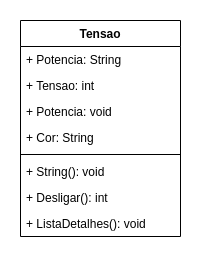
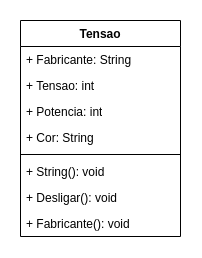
- <mxCell id="3" value="+ Potencia: String" style="text;strokeColor=none;fillColor=none;align=left;verticalAlign=top;spacingLeft=4;spacingRight=4;overflow=hidden;rotatable=0;points=[[0,0.5],[1,0.5]];portConstraint=eastwest;whiteSpace=wrap;html=1;" vertex="1" parent="2"><mxGeometry y="26" width="160" height="26" as="geometry" /></mxCell>
+ <mxCell id="3" value="+ Fabricante: String" style="text;strokeColor=none;fillColor=none;align=left;verticalAlign=top;spacingLeft=4;spacingRight=4;overflow=hidden;rotatable=0;points=[[0,0.5],[1,0.5]];portConstraint=eastwest;whiteSpace=wrap;html=1;" vertex="1" parent="2"><mxGeometry y="26" width="160" height="26" as="geometry" /></mxCell>
- <mxCell id="5" value="+ Potencia: void" style="text;strokeColor=none;fillColor=none;align=left;verticalAlign=top;spacingLeft=4;spacingRight=4;overflow=hidden;rotatable=0;points=[[0,0.5],[1,0.5]];portConstraint=eastwest;whiteSpace=wrap;html=1;" vertex="1" parent="2"><mxGeometry y="78" width="160" height="26" as="geometry" /></mxCell>
+ <mxCell id="5" value="+ Potencia: int" style="text;strokeColor=none;fillColor=none;align=left;verticalAlign=top;spacingLeft=4;spacingRight=4;overflow=hidden;rotatable=0;points=[[0,0.5],[1,0.5]];portConstraint=eastwest;whiteSpace=wrap;html=1;" vertex="1" parent="2"><mxGeometry y="78" width="160" height="26" as="geometry" /></mxCell>
- <mxCell id="9" value="+ Desligar(): int" style="text;strokeColor=none;fillColor=none;align=left;verticalAlign=top;spacingLeft=4;spacingRight=4;overflow=hidden;rotatable=0;points=[[0,0.5],[1,0.5]];portConstraint=eastwest;whiteSpace=wrap;html=1;" vertex="1" parent="2"><mxGeometry y="164" width="160" height="26" as="geometry" /></mxCell>
+ <mxCell id="9" value="+ Desligar(): void" style="text;strokeColor=none;fillColor=none;align=left;verticalAlign=top;spacingLeft=4;spacingRight=4;overflow=hidden;rotatable=0;points=[[0,0.5],[1,0.5]];portConstraint=eastwest;whiteSpace=wrap;html=1;" vertex="1" parent="2"><mxGeometry y="164" width="160" height="26" as="geometry" /></mxCell>
- <mxCell id="10" value="+ ListaDetalhes(): void" style="text;strokeColor=none;fillColor=none;align=left;verticalAlign=top;spacingLeft=4;spacingRight=4;overflow=hidden;rotatable=0;points=[[0,0.5],[1,0.5]];portConstraint=eastwest;whiteSpace=wrap;html=1;" vertex="1" parent="2"><mxGeometry y="190" width="160" height="26" as="geometry" /></mxCell>
+ <mxCell id="10" value="+ Fabricante(): void" style="text;strokeColor=none;fillColor=none;align=left;verticalAlign=top;spacingLeft=4;spacingRight=4;overflow=hidden;rotatable=0;points=[[0,0.5],[1,0.5]];portConstraint=eastwest;whiteSpace=wrap;html=1;" vertex="1" parent="2"><mxGeometry y="190" width="160" height="26" as="geometry" /></mxCell>
